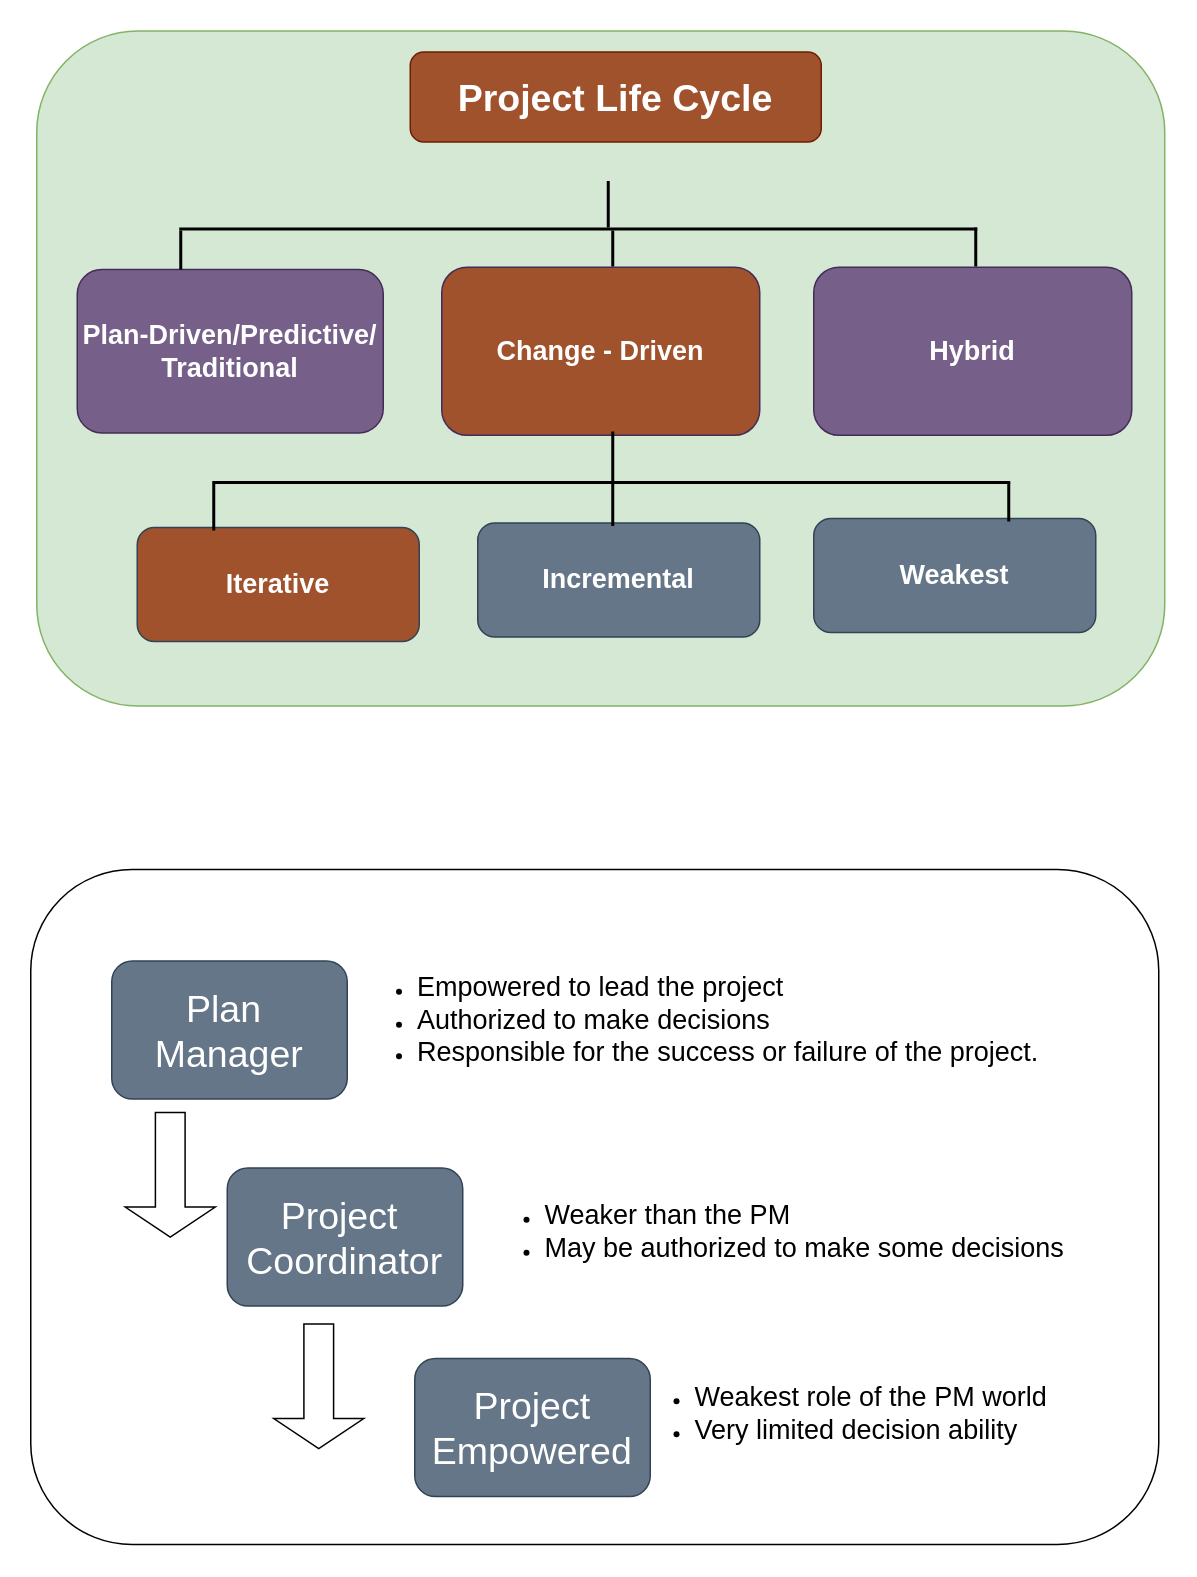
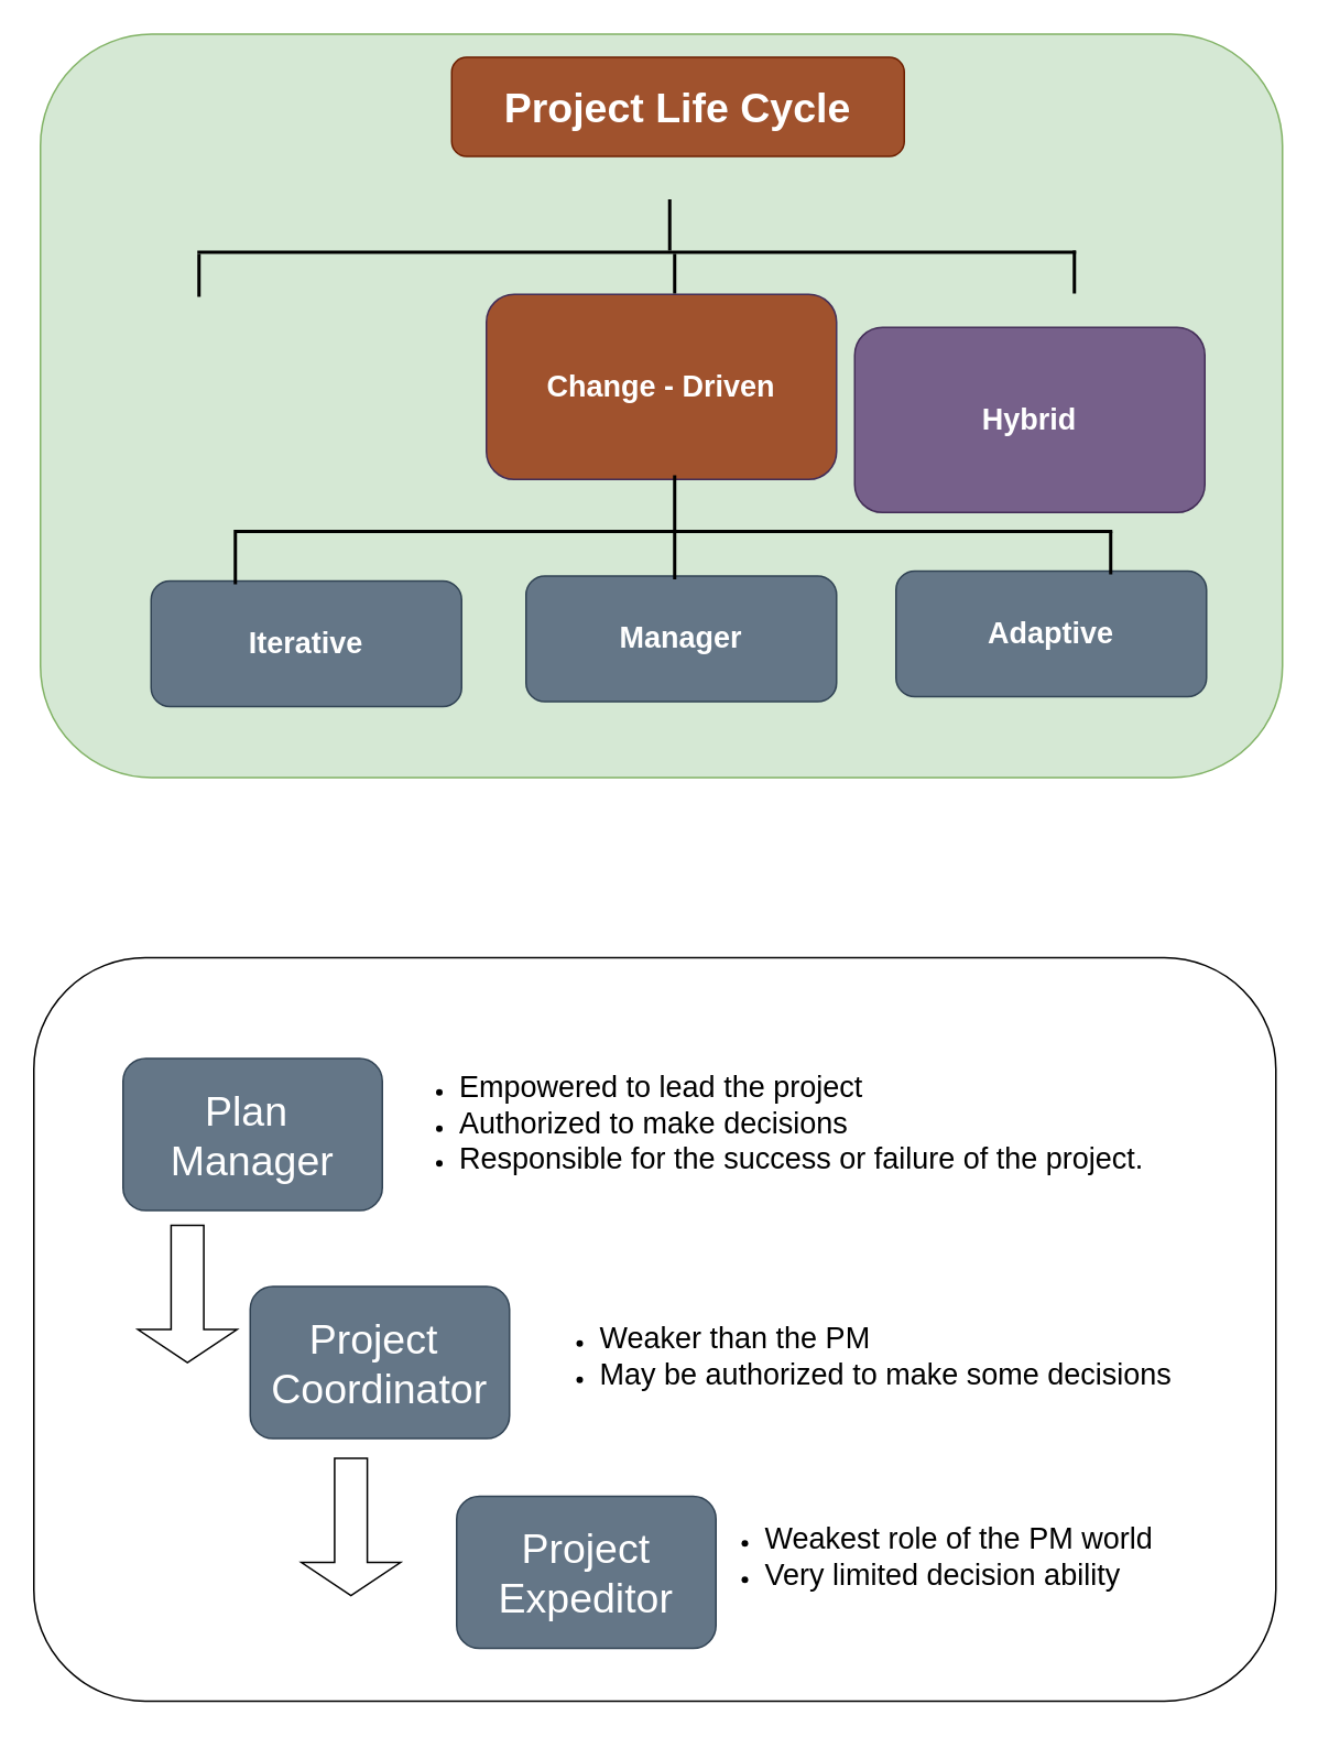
- <mxCell id="4" value="&lt;b style=&quot;font-size: 18px;&quot;&gt;&lt;font style=&quot;font-size: 18px;&quot;&gt;Plan-Driven/Predictive/&lt;/font&gt;&lt;/b&gt;&lt;div style=&quot;font-size: 18px;&quot;&gt;&lt;b&gt;&lt;font style=&quot;font-size: 18px;&quot;&gt;Traditional&lt;/font&gt;&lt;/b&gt;&lt;/div&gt;" style="rounded=1;whiteSpace=wrap;html=1;fillColor=#76608a;strokeColor=#432D57;fontColor=#ffffff;" vertex="1" parent="1"><mxGeometry x="51" y="179" width="204" height="109" as="geometry" /></mxCell>
- <mxCell id="6" value="&lt;b&gt;&lt;font style=&quot;font-size: 18px;&quot;&gt;Hybrid&lt;/font&gt;&lt;/b&gt;" style="rounded=1;whiteSpace=wrap;html=1;fillColor=#76608a;strokeColor=#432D57;fontColor=#ffffff;" vertex="1" parent="1"><mxGeometry x="542" y="177.5" width="212" height="112" as="geometry" /></mxCell>
+ <mxCell id="6" value="&lt;b&gt;&lt;font style=&quot;font-size: 18px;&quot;&gt;Hybrid&lt;/font&gt;&lt;/b&gt;" style="rounded=1;whiteSpace=wrap;html=1;fillColor=#76608a;strokeColor=#432D57;fontColor=#ffffff;" vertex="1" parent="1"><mxGeometry x="517" y="197.5" width="212" height="112" as="geometry" /></mxCell>
- <mxCell id="9" value="&lt;b&gt;&lt;font style=&quot;font-size: 18px;&quot;&gt;Weakest&lt;/font&gt;&lt;/b&gt;" style="rounded=1;whiteSpace=wrap;html=1;fillColor=#647687;strokeColor=#314354;fontColor=#ffffff;" vertex="1" parent="1"><mxGeometry x="542" y="345" width="188" height="76" as="geometry" /></mxCell>
+ <mxCell id="9" value="&lt;b&gt;&lt;font style=&quot;font-size: 18px;&quot;&gt;Adaptive&lt;/font&gt;&lt;/b&gt;" style="rounded=1;whiteSpace=wrap;html=1;fillColor=#647687;strokeColor=#314354;fontColor=#ffffff;" vertex="1" parent="1"><mxGeometry x="542" y="345" width="188" height="76" as="geometry" /></mxCell>
- <mxCell id="8" value="&lt;b&gt;&lt;font style=&quot;font-size: 18px;&quot;&gt;Incremental&lt;/font&gt;&lt;/b&gt;" style="rounded=1;whiteSpace=wrap;html=1;fillColor=#647687;strokeColor=#314354;fontColor=#ffffff;" vertex="1" parent="1"><mxGeometry x="318" y="348" width="188" height="76" as="geometry" /></mxCell>
+ <mxCell id="8" value="&lt;b&gt;&lt;font style=&quot;font-size: 18px;&quot;&gt;Manager&lt;/font&gt;&lt;/b&gt;" style="rounded=1;whiteSpace=wrap;html=1;fillColor=#647687;strokeColor=#314354;fontColor=#ffffff;" vertex="1" parent="1"><mxGeometry x="318" y="348" width="188" height="76" as="geometry" /></mxCell>
- <mxCell id="7" value="&lt;b&gt;&lt;font style=&quot;font-size: 18px;&quot;&gt;Iterative&lt;/font&gt;&lt;/b&gt;" style="rounded=1;whiteSpace=wrap;html=1;fillColor=#a0522d;strokeColor=#314354;fontColor=#ffffff;" vertex="1" parent="1"><mxGeometry x="91" y="351" width="188" height="76" as="geometry" /></mxCell>
+ <mxCell id="7" value="&lt;b&gt;&lt;font style=&quot;font-size: 18px;&quot;&gt;Iterative&lt;/font&gt;&lt;/b&gt;" style="rounded=1;whiteSpace=wrap;html=1;fillColor=#647687;strokeColor=#314354;fontColor=#ffffff;" vertex="1" parent="1"><mxGeometry x="91" y="351" width="188" height="76" as="geometry" /></mxCell>
- <mxCell id="22" value="&lt;font style=&quot;font-size: 25px;&quot;&gt;Project Empowered&lt;/font&gt;" style="rounded=1;whiteSpace=wrap;html=1;fillColor=#647687;fontColor=#ffffff;strokeColor=#314354;" vertex="1" parent="1"><mxGeometry x="276" y="905" width="157" height="92" as="geometry" /></mxCell>
+ <mxCell id="22" value="&lt;font style=&quot;font-size: 25px;&quot;&gt;Project Expeditor&lt;/font&gt;" style="rounded=1;whiteSpace=wrap;html=1;fillColor=#647687;fontColor=#ffffff;strokeColor=#314354;" vertex="1" parent="1"><mxGeometry x="276" y="905" width="157" height="92" as="geometry" /></mxCell>
